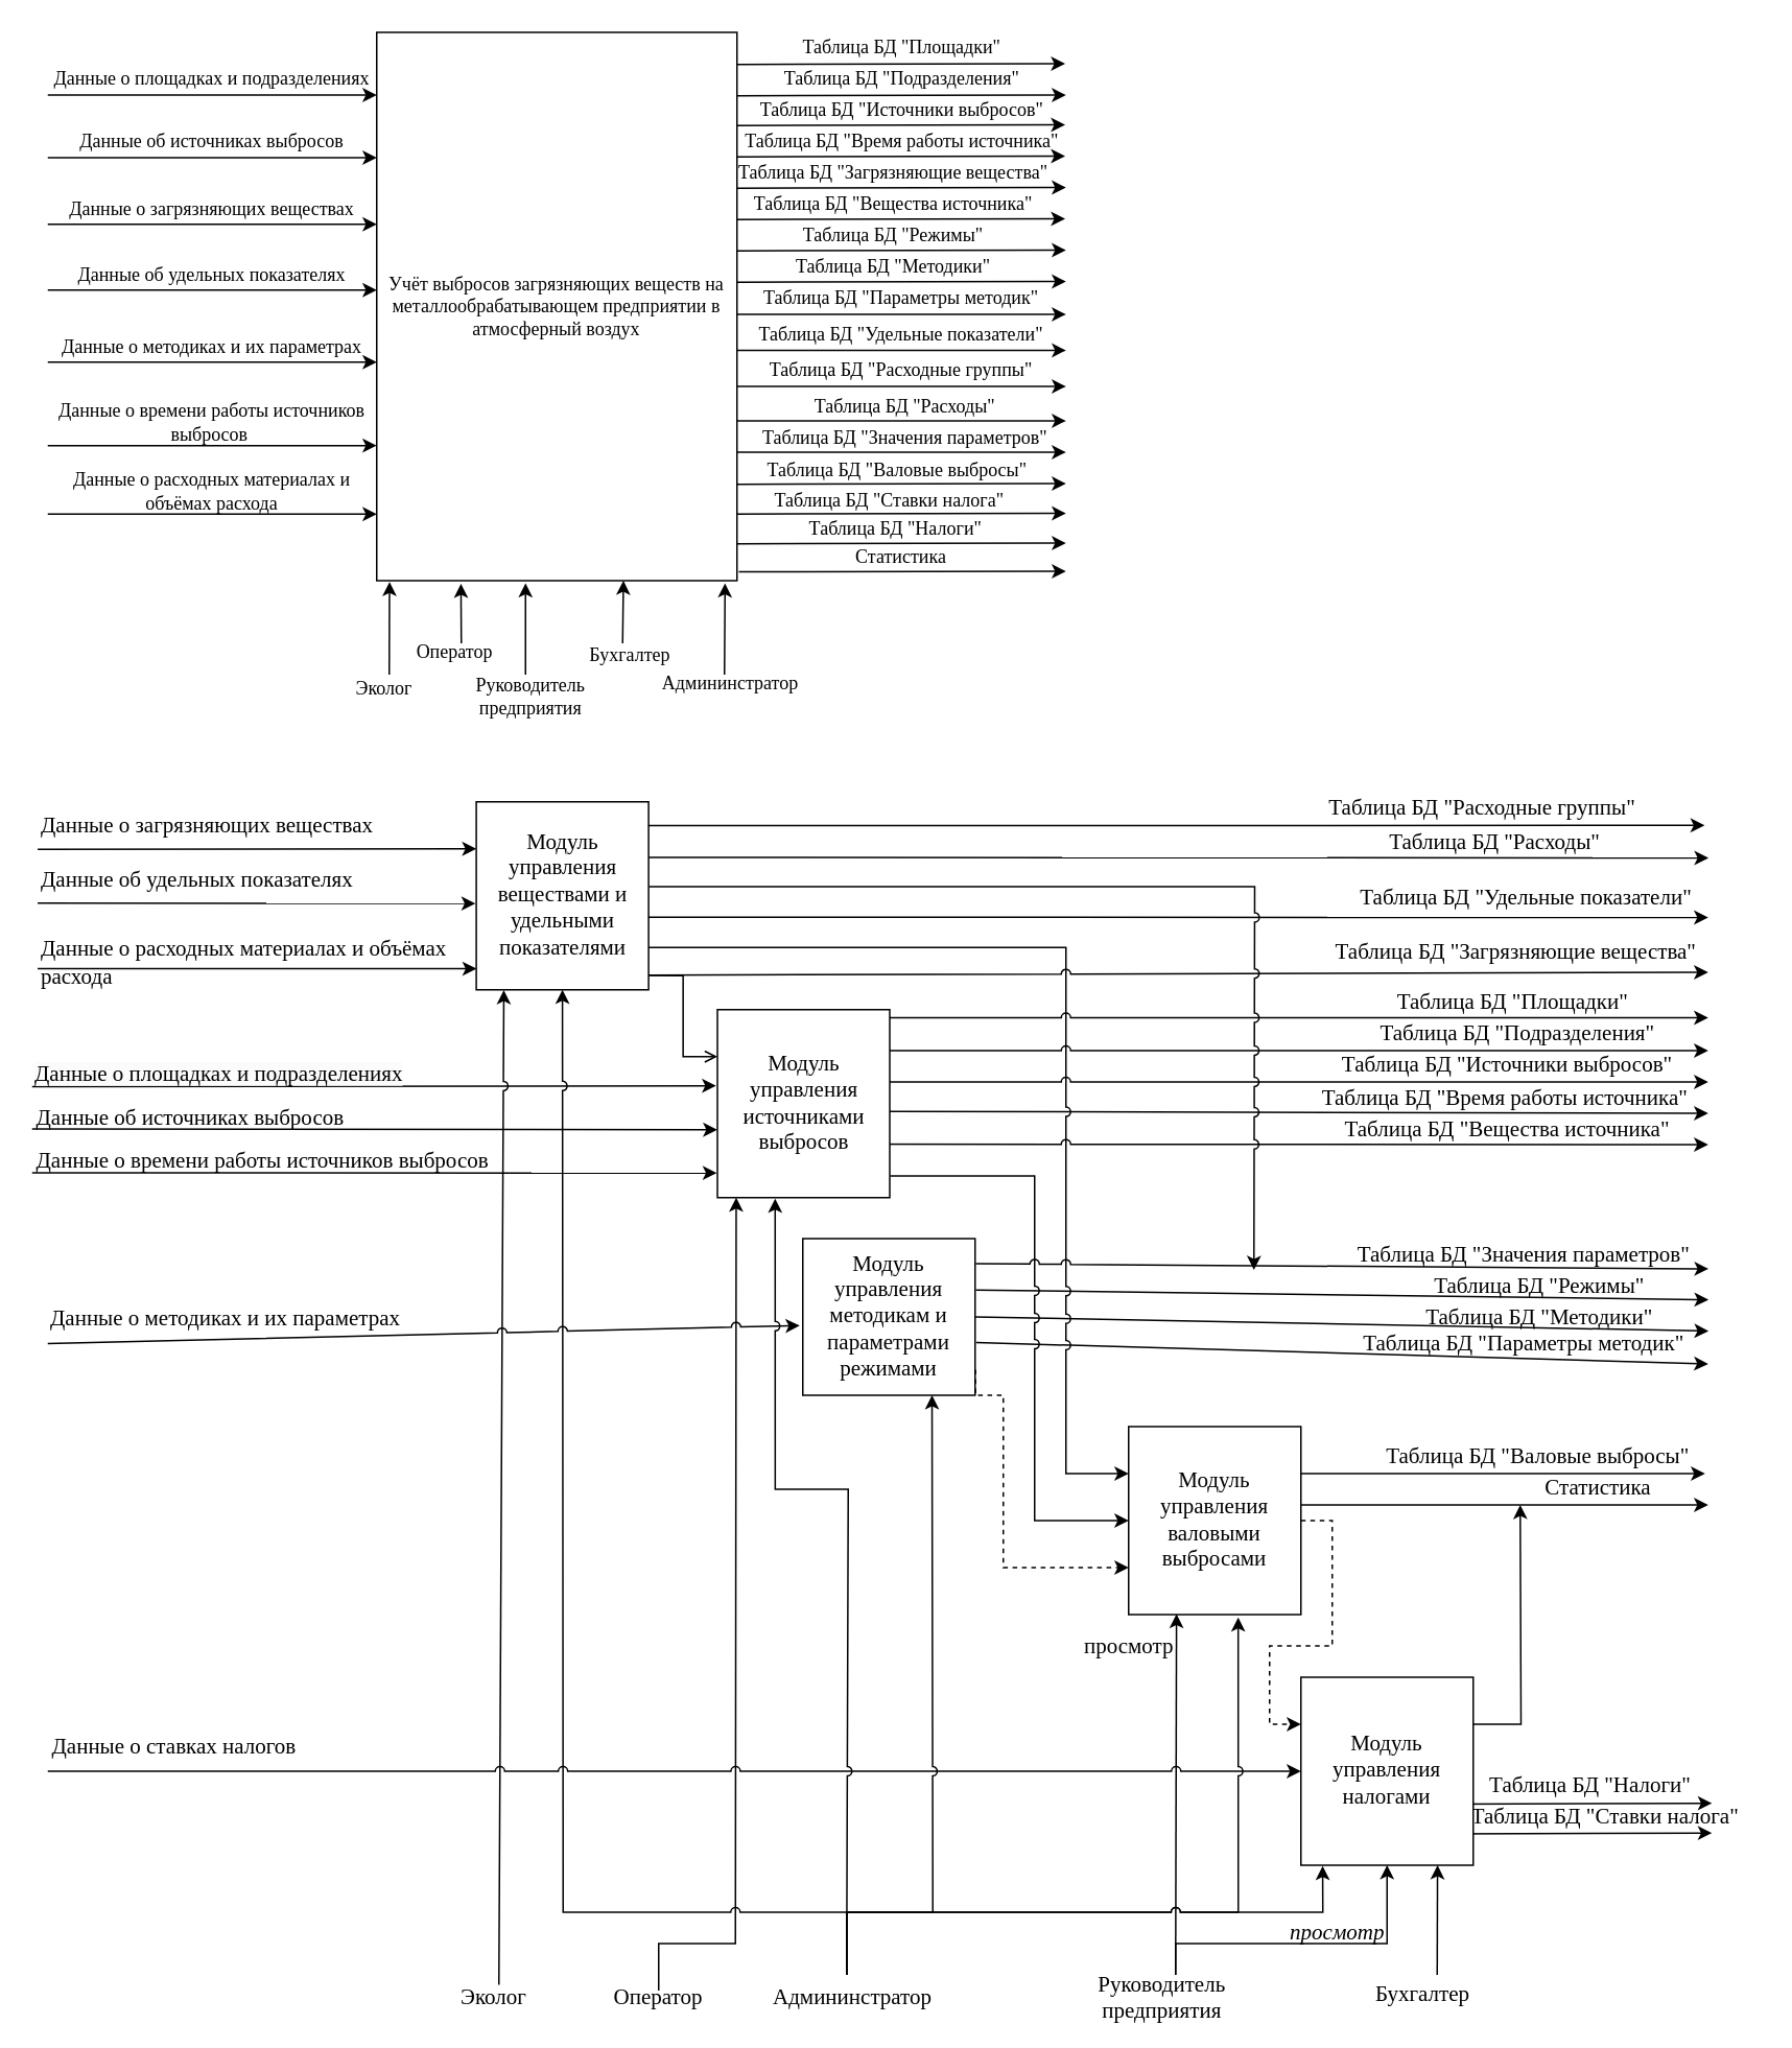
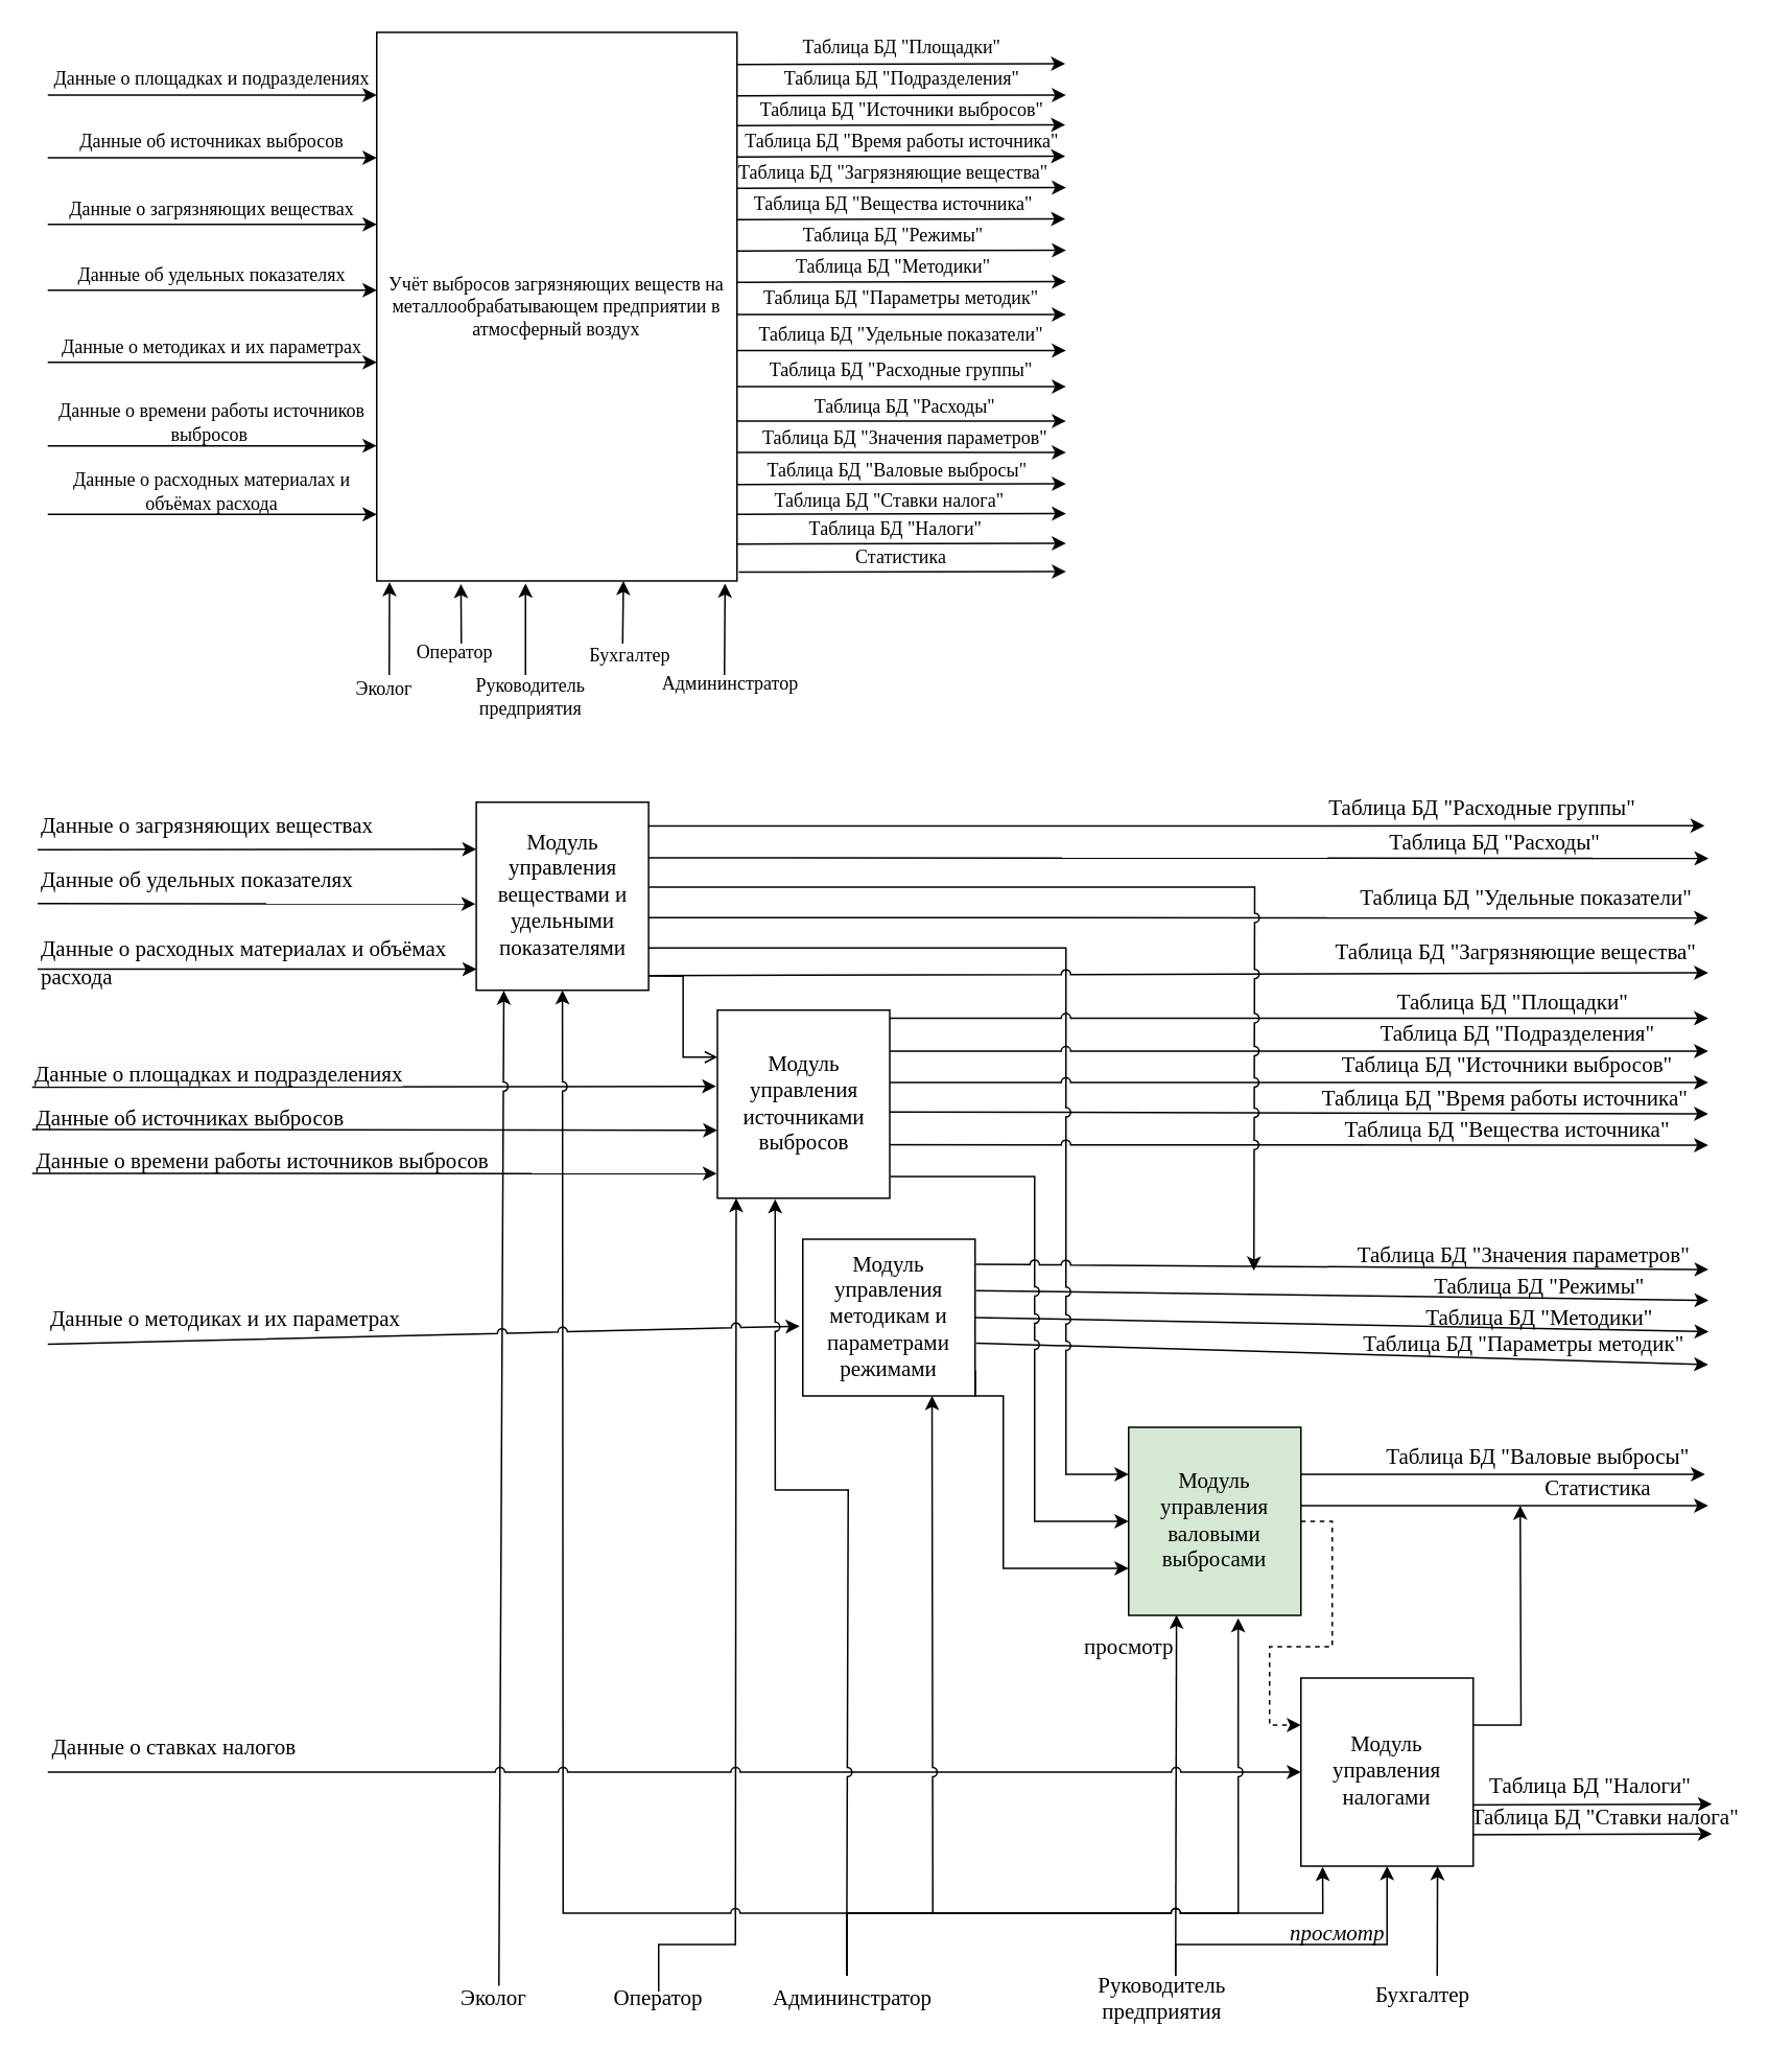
- <mxCell id="100" value="Модуль управления валовыми выбросами" style="rounded=0;whiteSpace=wrap;html=1;fontFamily=Times New Roman;fontSize=14;" parent="1" vertex="1"><mxGeometry x="720" y="910" width="110" height="120" as="geometry" /></mxCell>
+ <mxCell id="100" value="Модуль управления валовыми выбросами" style="rounded=0;whiteSpace=wrap;html=1;fontFamily=Times New Roman;fontSize=14;fillColor=#d5e8d4;" parent="1" vertex="1"><mxGeometry x="720" y="910" width="110" height="120" as="geometry" /></mxCell>
- <mxCell id="97" style="edgeStyle=orthogonalEdgeStyle;rounded=0;orthogonalLoop=1;jettySize=auto;html=1;exitX=1.002;exitY=0.837;exitDx=0;exitDy=0;exitPerimeter=0;entryX=0;entryY=0.75;entryDx=0;entryDy=0;fontSize=14;dashed=1;" parent="1" source="98" target="100" edge="1"><mxGeometry relative="1" as="geometry"><mxPoint x="690" y="1000" as="targetPoint" /><Array as="points"><mxPoint x="640" y="890" /><mxPoint x="640" y="1000" /></Array></mxGeometry></mxCell>
+ <mxCell id="97" style="edgeStyle=orthogonalEdgeStyle;rounded=0;orthogonalLoop=1;jettySize=auto;html=1;exitX=1.002;exitY=0.837;exitDx=0;exitDy=0;exitPerimeter=0;entryX=0;entryY=0.75;entryDx=0;entryDy=0;fontSize=14;" parent="1" source="98" target="100" edge="1"><mxGeometry relative="1" as="geometry"><mxPoint x="690" y="1000" as="targetPoint" /><Array as="points"><mxPoint x="640" y="890" /><mxPoint x="640" y="1000" /></Array></mxGeometry></mxCell>
